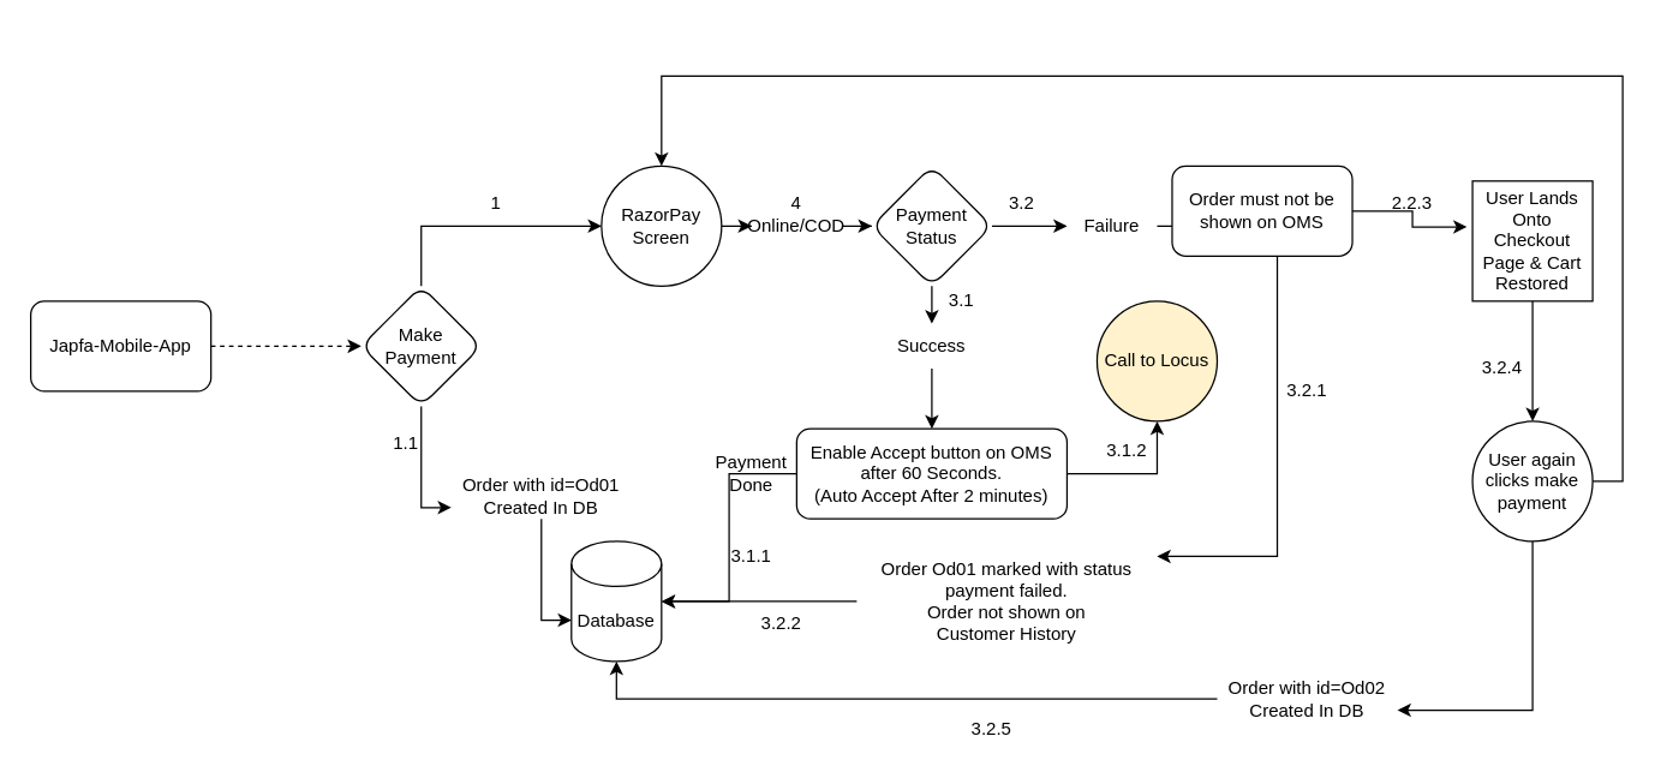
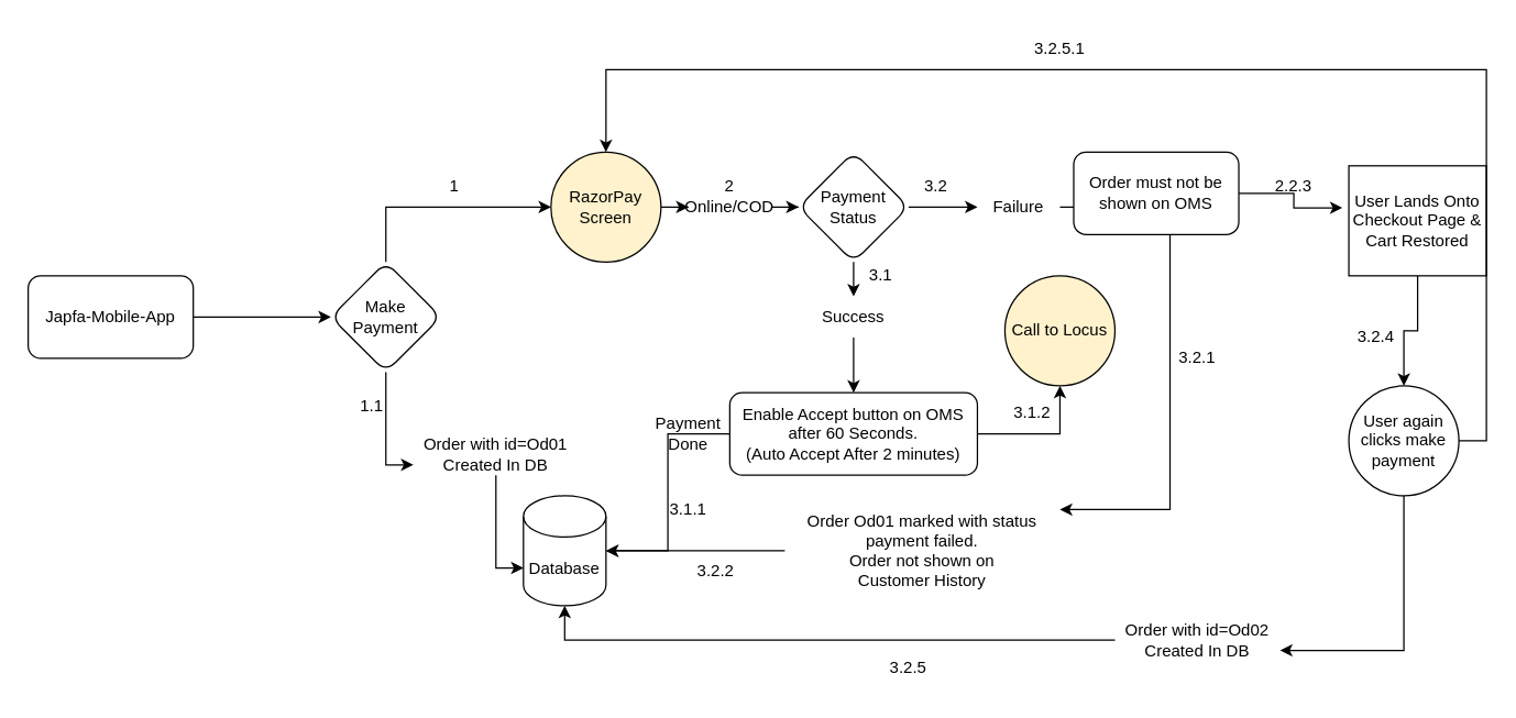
+ <mxCell id="47" value="3.2.5.1" style="text;html=1;strokeColor=none;fillColor=none;align=center;verticalAlign=middle;whiteSpace=wrap;rounded=0;" parent="1" vertex="1"><mxGeometry x="740" y="20" width="60" height="30" as="geometry" /></mxCell>
- <mxCell id="41" value="4" style="text;html=1;strokeColor=none;fillColor=none;align=center;verticalAlign=middle;whiteSpace=wrap;rounded=0;" parent="1" vertex="1"><mxGeometry x="500" y="120" width="60" height="30" as="geometry" /></mxCell>
+ <mxCell id="41" value="2" style="text;html=1;strokeColor=none;fillColor=none;align=center;verticalAlign=middle;whiteSpace=wrap;rounded=0;" parent="1" vertex="1"><mxGeometry x="500" y="120" width="60" height="30" as="geometry" /></mxCell>
- <mxCell id="11" value="RazorPay&lt;br&gt;Screen" style="ellipse;whiteSpace=wrap;html=1;rounded=1;" parent="1" vertex="1"><mxGeometry x="400" y="110" width="80" height="80" as="geometry" /></mxCell>
+ <mxCell id="11" value="RazorPay&lt;br&gt;Screen" style="ellipse;whiteSpace=wrap;html=1;rounded=1;fillColor=#fff2cc;" parent="1" vertex="1"><mxGeometry x="400" y="110" width="80" height="80" as="geometry" /></mxCell>
- <mxCell id="30" value="User Lands Onto Checkout Page &amp;amp; Cart Restored" style="whiteSpace=wrap;html=1;aspect=fixed;" parent="1" vertex="1"><mxGeometry x="980" y="120" width="80" height="80" as="geometry" /></mxCell>
+ <mxCell id="30" value="User Lands Onto Checkout Page &amp;amp; Cart Restored" style="whiteSpace=wrap;html=1;aspect=fixed;" parent="1" vertex="1"><mxGeometry x="980" y="120" width="100" height="80" as="geometry" /></mxCell>
- <mxCell id="2" value="" style="edgeStyle=orthogonalEdgeStyle;rounded=0;orthogonalLoop=1;jettySize=auto;html=1;dashed=1;" parent="1" source="3" target="5" edge="1"><mxGeometry relative="1" as="geometry" /></mxCell>
+ <mxCell id="2" value="" style="edgeStyle=orthogonalEdgeStyle;rounded=0;orthogonalLoop=1;jettySize=auto;html=1;" parent="1" source="3" target="5" edge="1"><mxGeometry relative="1" as="geometry" /></mxCell>
